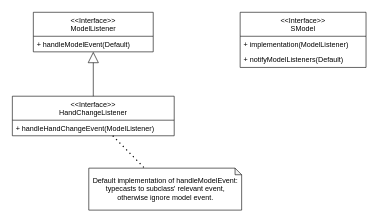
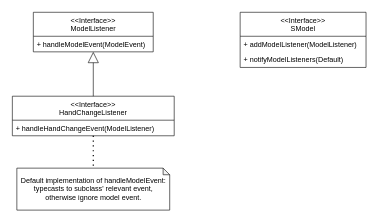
- <mxCell id="3" value="+ handleModelEvent(Default)" style="text;strokeColor=none;fillColor=none;align=left;verticalAlign=top;spacingLeft=4;spacingRight=4;overflow=hidden;rotatable=0;points=[[0,0.5],[1,0.5]];portConstraint=eastwest;" parent="2" vertex="1"><mxGeometry y="40" width="200" height="26" as="geometry" /></mxCell>
+ <mxCell id="3" value="+ handleModelEvent(ModelEvent)" style="text;strokeColor=none;fillColor=none;align=left;verticalAlign=top;spacingLeft=4;spacingRight=4;overflow=hidden;rotatable=0;points=[[0,0.5],[1,0.5]];portConstraint=eastwest;" parent="2" vertex="1"><mxGeometry y="40" width="200" height="26" as="geometry" /></mxCell>
- <mxCell id="10" value="+ implementation(ModelListener)" style="text;strokeColor=none;fillColor=none;align=left;verticalAlign=top;spacingLeft=4;spacingRight=4;overflow=hidden;rotatable=0;points=[[0,0.5],[1,0.5]];portConstraint=eastwest;" parent="9" vertex="1"><mxGeometry y="40" width="210" height="26" as="geometry" /></mxCell>
+ <mxCell id="10" value="+ addModelListener(ModelListener)" style="text;strokeColor=none;fillColor=none;align=left;verticalAlign=top;spacingLeft=4;spacingRight=4;overflow=hidden;rotatable=0;points=[[0,0.5],[1,0.5]];portConstraint=eastwest;" parent="9" vertex="1"><mxGeometry y="40" width="210" height="26" as="geometry" /></mxCell>
- <mxCell id="7" value="Default implementation of handleModelEvent: typecasts to subclass' relevant event, otherwise ignore model event." style="shape=note;whiteSpace=wrap;html=1;backgroundOutline=1;darkOpacity=0.05;size=11;" parent="1" vertex="1"><mxGeometry x="147.5" y="280" width="255" height="70" as="geometry" /></mxCell>
+ <mxCell id="7" value="Default implementation of handleModelEvent: typecasts to subclass' relevant event, otherwise ignore model event." style="shape=note;whiteSpace=wrap;html=1;backgroundOutline=1;darkOpacity=0.05;size=11;" parent="1" vertex="1"><mxGeometry x="27.5" y="280" width="255" height="70" as="geometry" /></mxCell>
